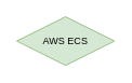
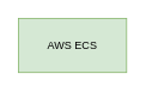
- <mxCell id="2" value="AWS ECS" style="rhombus;whiteSpace=wrap;html=1;fillColor=#d5e8d4;strokeColor=#82b366;" vertex="1" parent="1"><mxGeometry x="20" y="20" width="120" height="60" as="geometry" /></mxCell>
+ <mxCell id="2" value="AWS ECS" style="rounded=0;whiteSpace=wrap;html=1;fillColor=#d5e8d4;strokeColor=#82b366;" vertex="1" parent="1"><mxGeometry x="20" y="20" width="120" height="60" as="geometry" /></mxCell>
